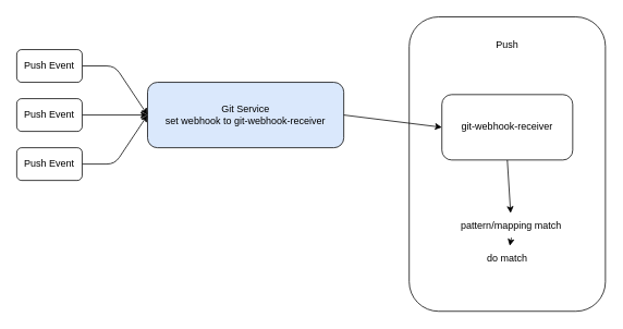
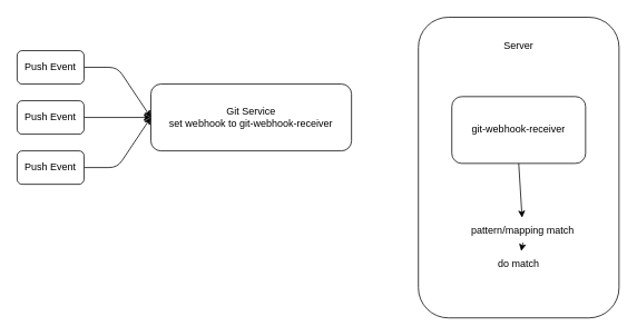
- <mxCell id="10" value="Push" style="text;html=1;strokeColor=none;fillColor=none;align=center;verticalAlign=middle;whiteSpace=wrap;rounded=0;" vertex="1" parent="1"><mxGeometry x="590" y="40" width="60" height="30" as="geometry" /></mxCell>
+ <mxCell id="10" value="Server" style="text;html=1;strokeColor=none;fillColor=none;align=center;verticalAlign=middle;whiteSpace=wrap;rounded=0;" vertex="1" parent="1"><mxGeometry x="590" y="40" width="60" height="30" as="geometry" /></mxCell>
- <mxCell id="2" value="Git Service&lt;br&gt;set webhook to git-webhook-receiver" style="rounded=1;whiteSpace=wrap;html=1;fillColor=#dae8fc;" vertex="1" parent="1"><mxGeometry x="180" y="100" width="240" height="80" as="geometry" /></mxCell>
+ <mxCell id="2" value="Git Service&lt;br&gt;set webhook to git-webhook-receiver" style="rounded=1;whiteSpace=wrap;html=1;" vertex="1" parent="1"><mxGeometry x="180" y="100" width="240" height="80" as="geometry" /></mxCell>
- <mxCell id="4" style="edgeStyle=none;html=1;exitX=1;exitY=0.5;exitDx=0;exitDy=0;entryX=0;entryY=0.5;entryDx=0;entryDy=0;" edge="1" parent="1" source="2" target="6"><mxGeometry relative="1" as="geometry" /></mxCell>
